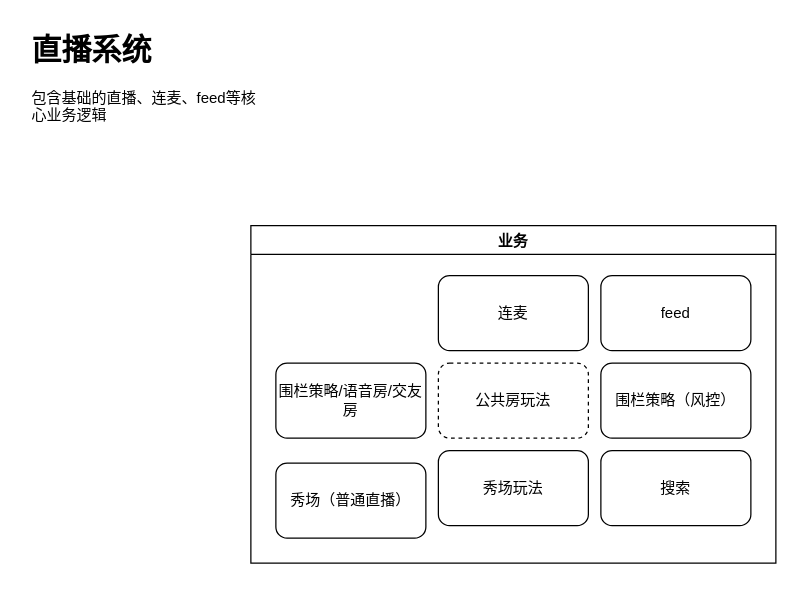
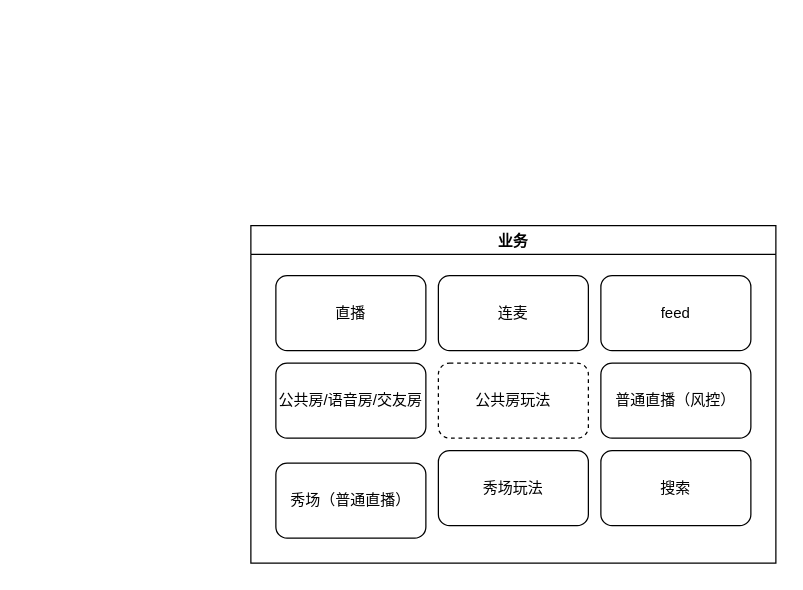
- <mxCell id="2" value="&lt;h1&gt;直播系统&lt;/h1&gt;&lt;p&gt;包含基础的直播、连麦、feed等核心业务逻辑&lt;/p&gt;" style="text;html=1;strokeColor=none;fillColor=none;spacing=5;spacingTop=-20;whiteSpace=wrap;overflow=hidden;rounded=0;" parent="1" vertex="1"><mxGeometry x="20" y="20" width="190" height="90" as="geometry" /></mxCell>
+ <mxCell id="4" value="直播" style="rounded=1;whiteSpace=wrap;html=1;" vertex="1" parent="3"><mxGeometry x="20" y="40" width="120" height="60" as="geometry" /></mxCell>
- <mxCell id="7" value="围栏策略/语音房/交友房" style="rounded=1;whiteSpace=wrap;html=1;" vertex="1" parent="3"><mxGeometry x="20" y="110" width="120" height="60" as="geometry" /></mxCell>
+ <mxCell id="7" value="公共房/语音房/交友房" style="rounded=1;whiteSpace=wrap;html=1;" vertex="1" parent="3"><mxGeometry x="20" y="110" width="120" height="60" as="geometry" /></mxCell>
- <mxCell id="11" value="围栏策略（风控）" style="rounded=1;whiteSpace=wrap;html=1;" vertex="1" parent="3"><mxGeometry x="280" y="110" width="120" height="60" as="geometry" /></mxCell>
+ <mxCell id="11" value="普通直播（风控）" style="rounded=1;whiteSpace=wrap;html=1;" vertex="1" parent="3"><mxGeometry x="280" y="110" width="120" height="60" as="geometry" /></mxCell>
